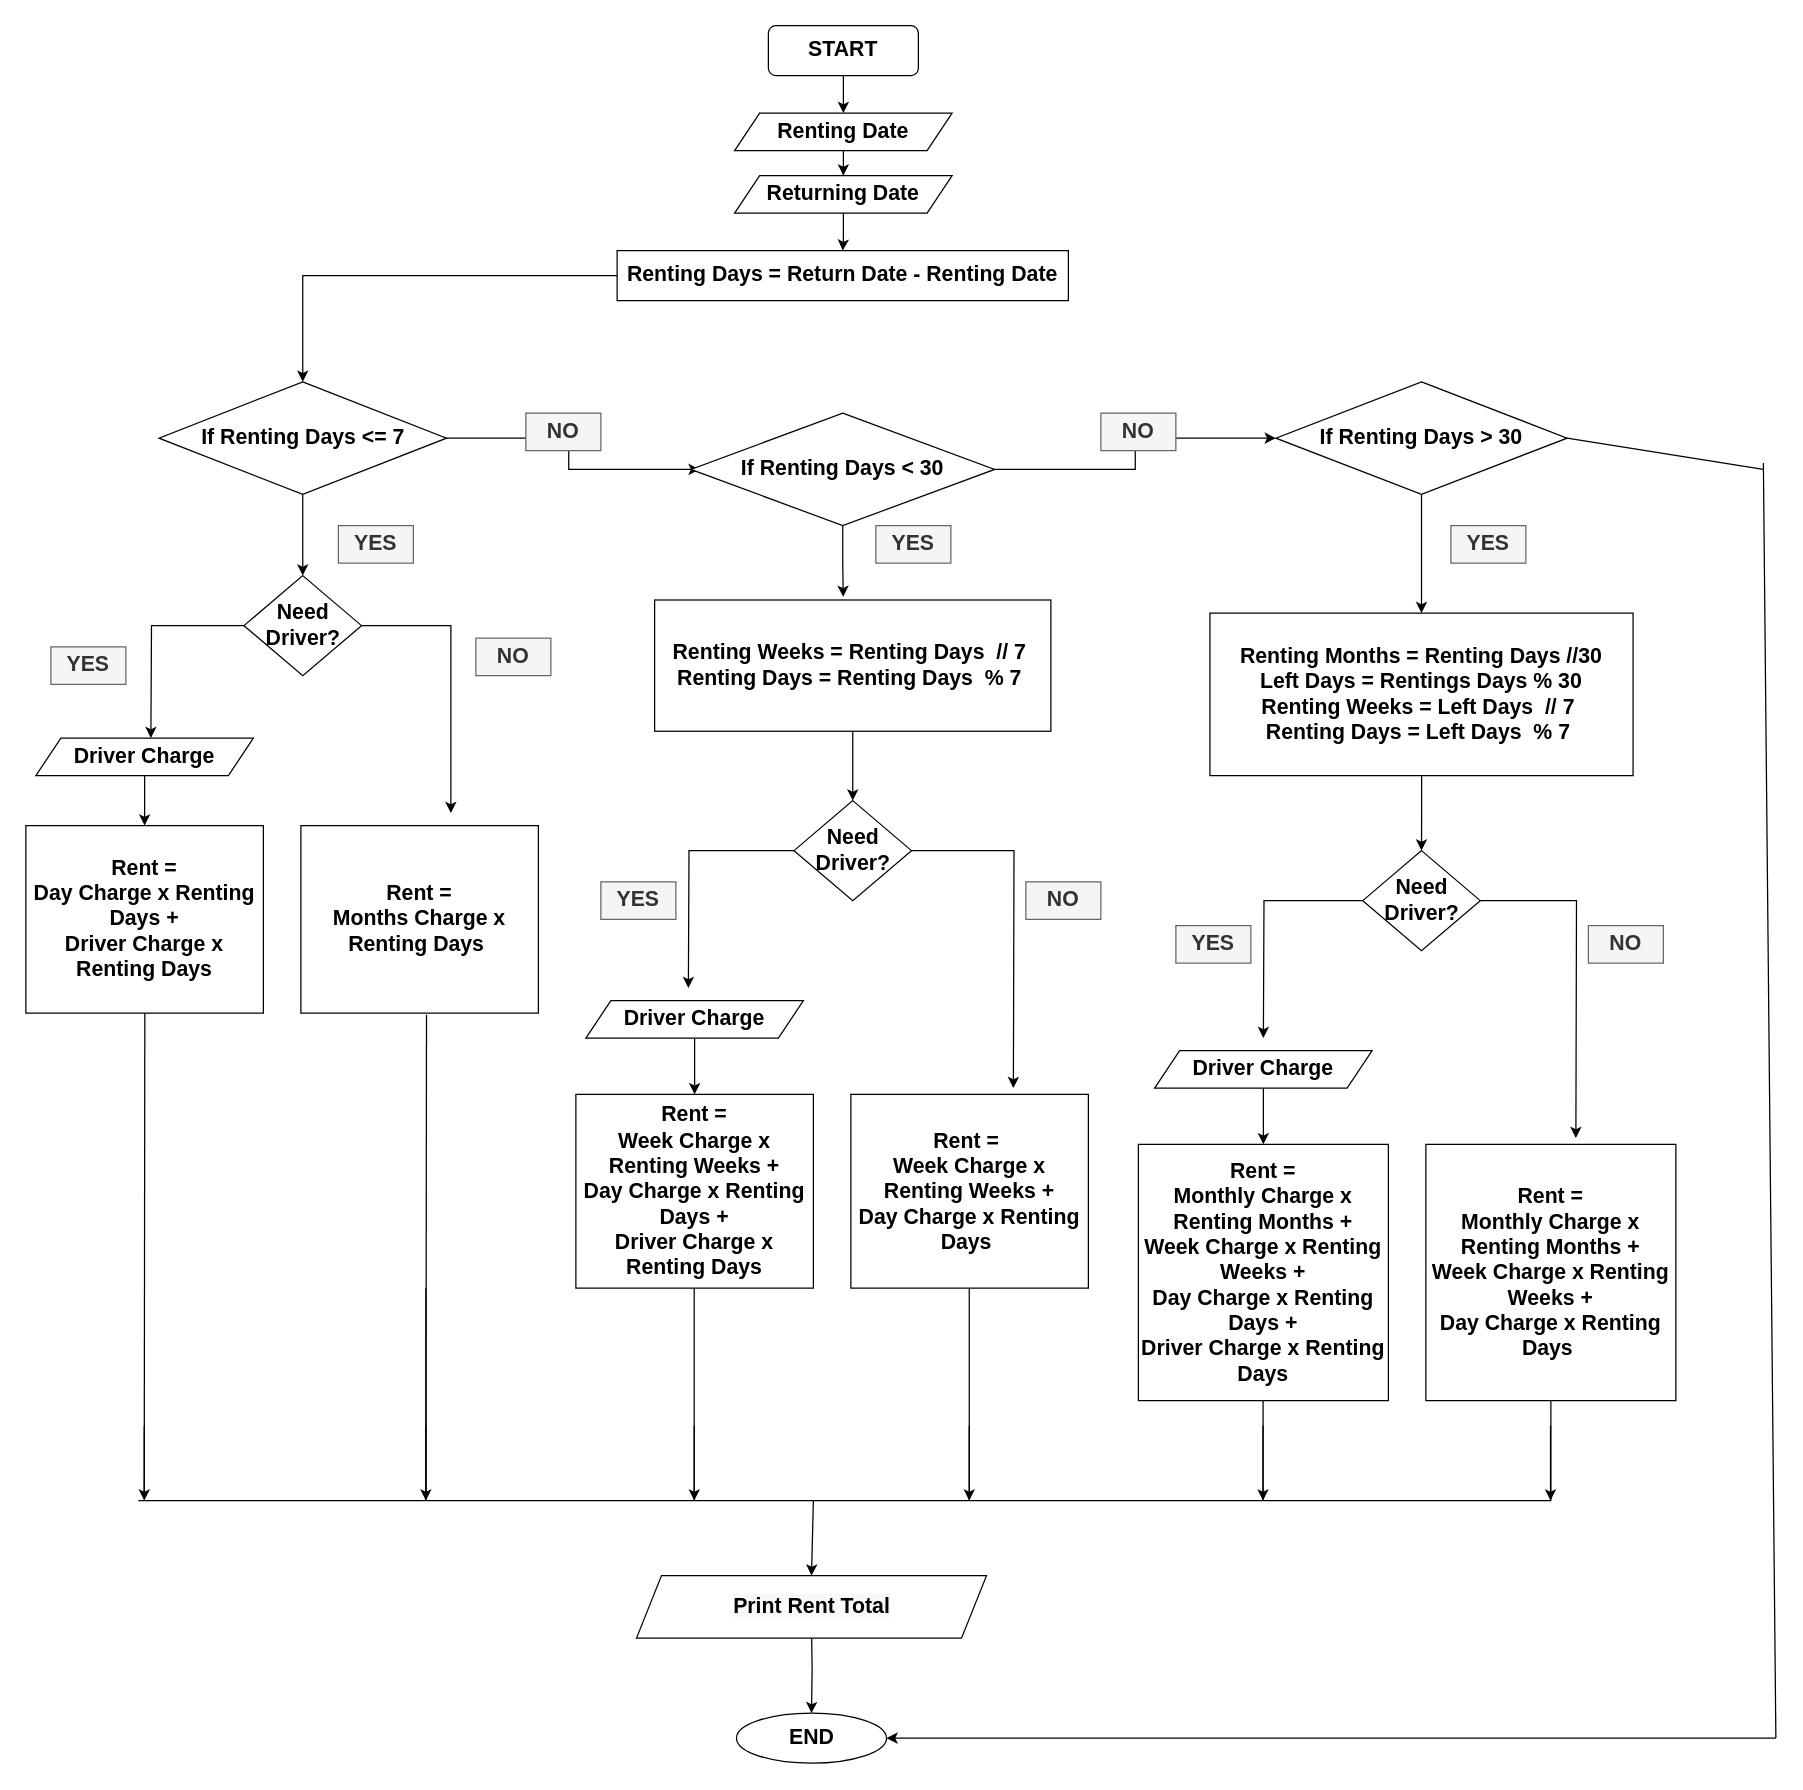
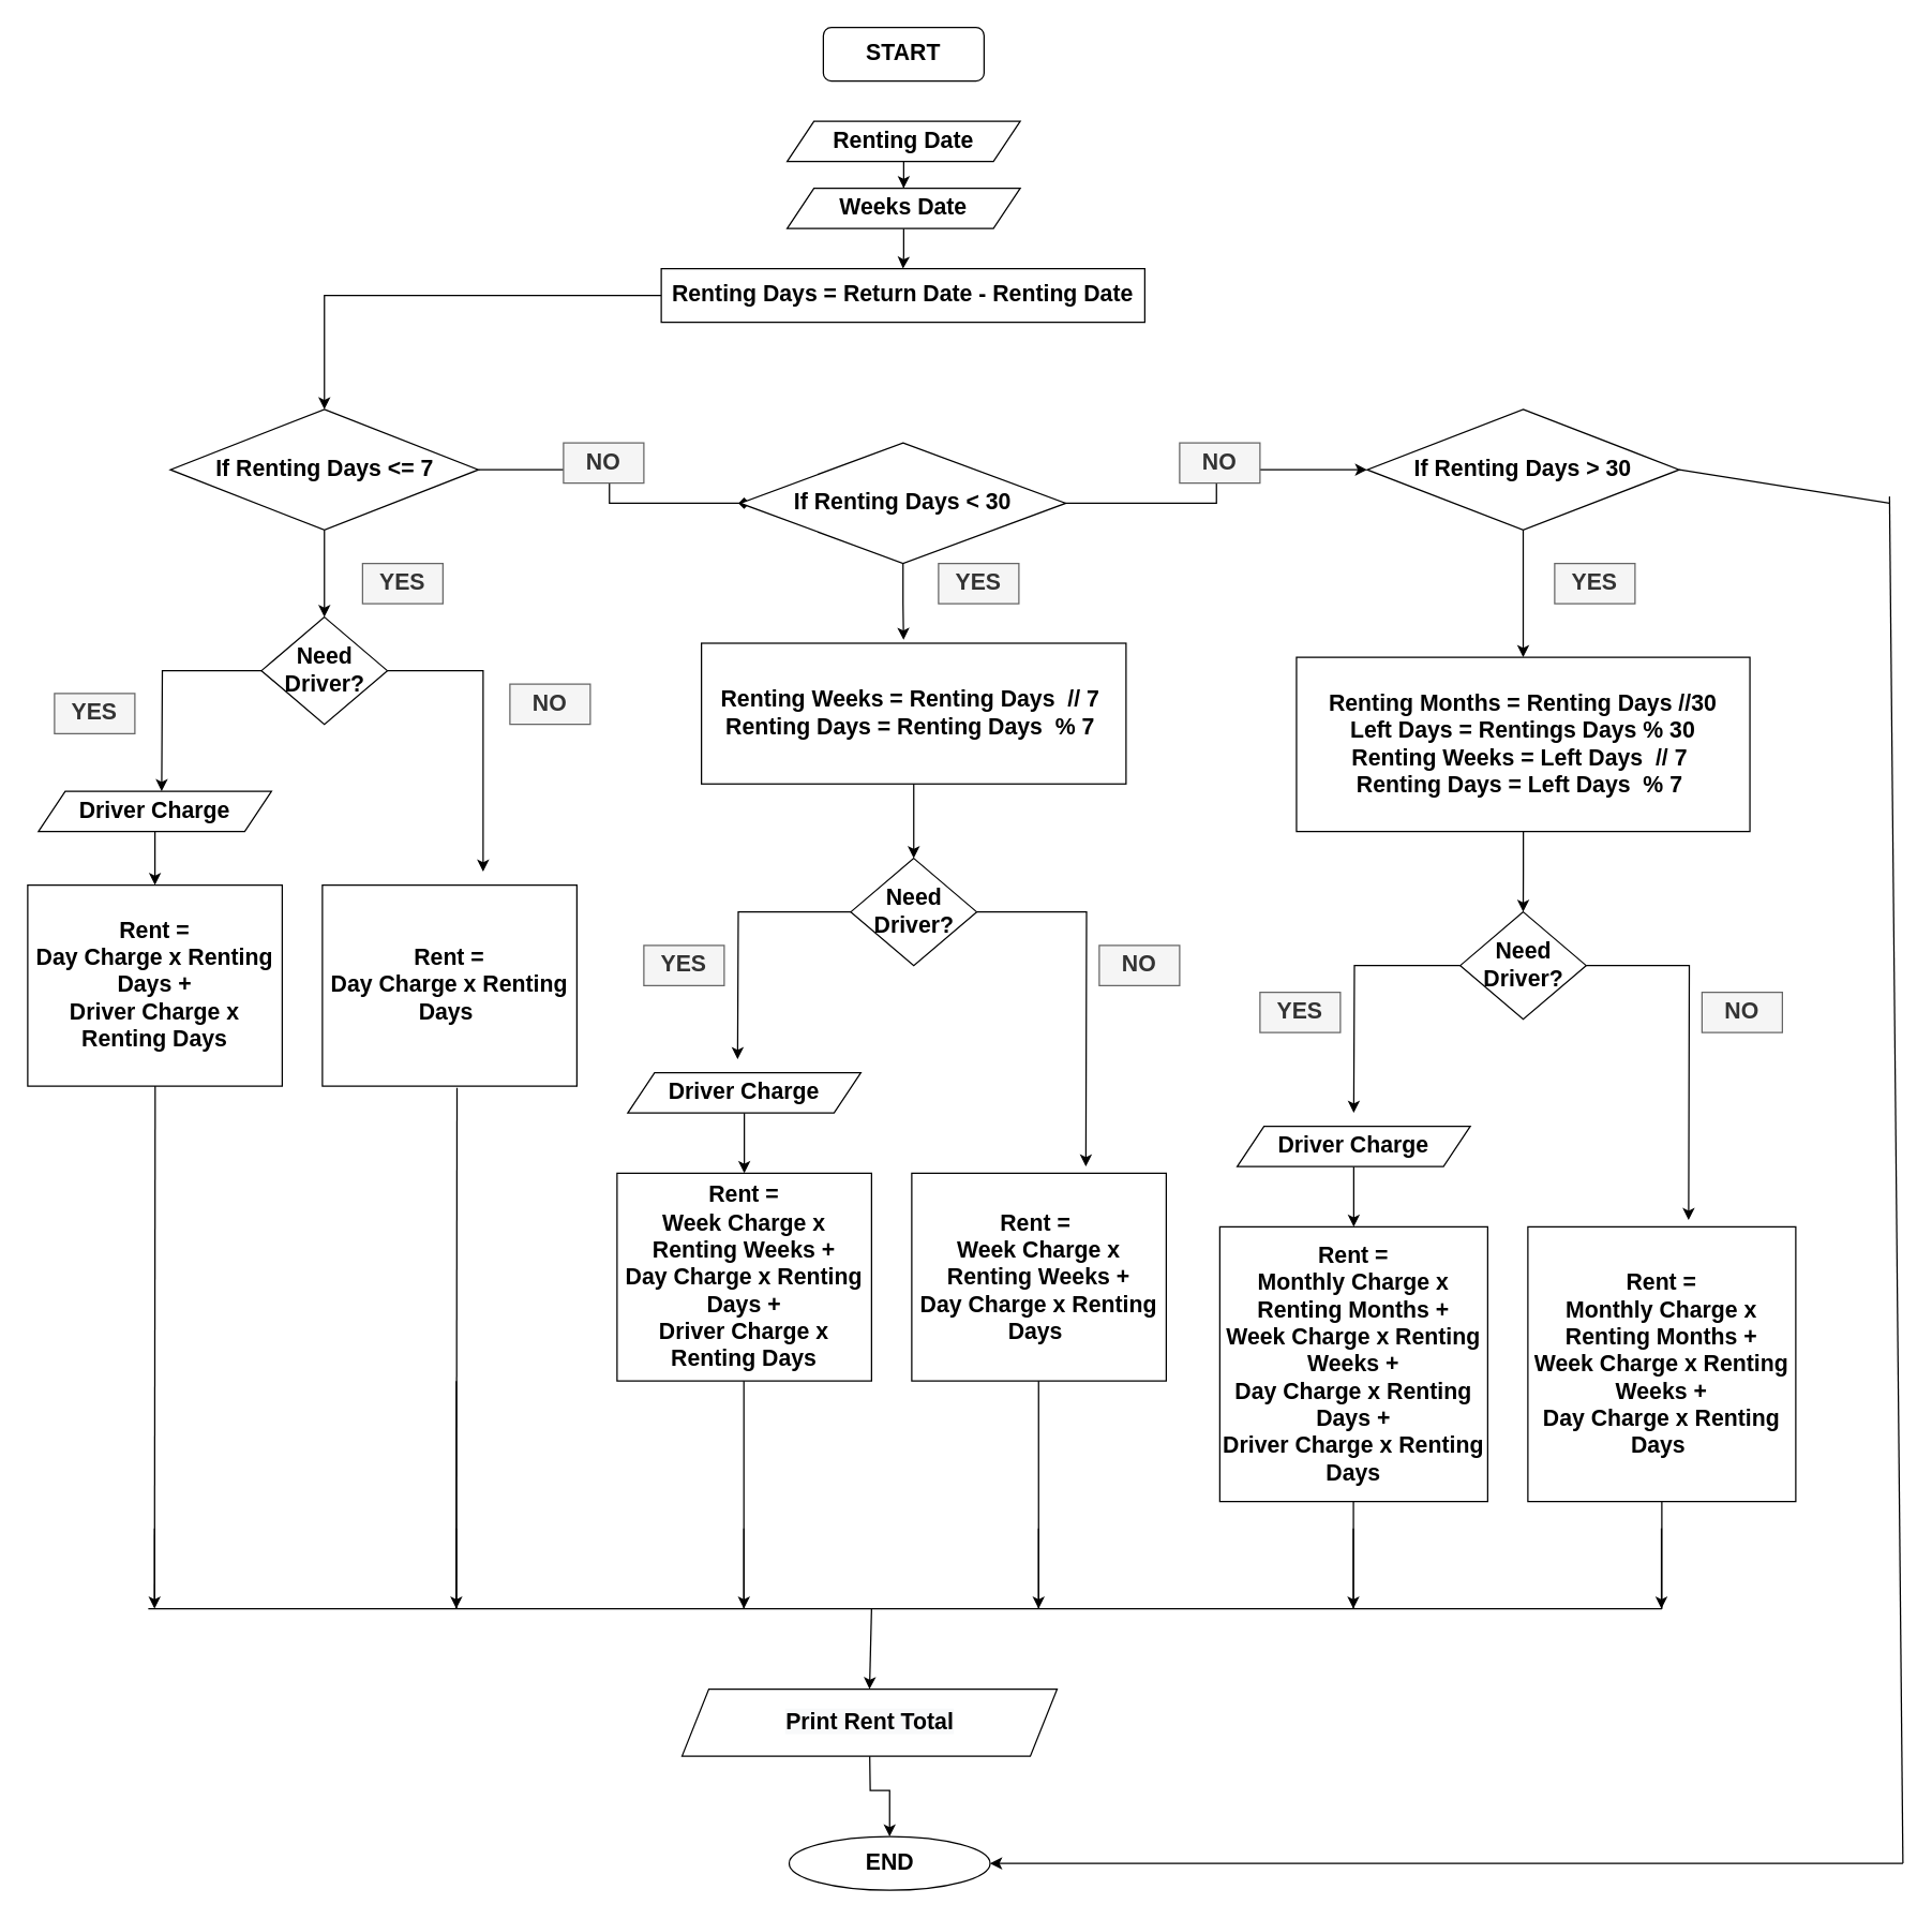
- <mxCell id="2" style="edgeStyle=orthogonalEdgeStyle;rounded=0;orthogonalLoop=1;jettySize=auto;html=1;entryX=0.5;entryY=0;entryDx=0;entryDy=0;fontSize=17;" parent="1" source="3" target="5" edge="1"><mxGeometry relative="1" as="geometry" /></mxCell>
- <mxCell id="7" value="Returning Date" style="shape=parallelogram;perimeter=parallelogramPerimeter;whiteSpace=wrap;html=1;fixedSize=1;fontStyle=1;fontSize=17;" parent="1" vertex="1"><mxGeometry x="587" y="140" width="174" height="30" as="geometry" /></mxCell>
+ <mxCell id="7" value="Weeks Date" style="shape=parallelogram;perimeter=parallelogramPerimeter;whiteSpace=wrap;html=1;fixedSize=1;fontStyle=1;fontSize=17;" parent="1" vertex="1"><mxGeometry x="587" y="140" width="174" height="30" as="geometry" /></mxCell>
- <mxCell id="16" style="edgeStyle=orthogonalEdgeStyle;rounded=0;orthogonalLoop=1;jettySize=auto;html=1;entryX=0.029;entryY=0.5;entryDx=0;entryDy=0;entryPerimeter=0;fontSize=17;" parent="1" source="17" target="25" edge="1"><mxGeometry relative="1" as="geometry" /></mxCell>
+ <mxCell id="16" style="edgeStyle=orthogonalEdgeStyle;rounded=0;orthogonalLoop=1;jettySize=auto;html=1;entryX=0.029;entryY=0.5;entryDx=0;entryDy=0;entryPerimeter=0;fontSize=17;endArrow=diamond;" parent="1" source="17" target="25" edge="1"><mxGeometry relative="1" as="geometry" /></mxCell>
- <mxCell id="19" value="Rent = &lt;br style=&quot;font-size: 17px;&quot;&gt;Months Charge x Renting Days&amp;nbsp;" style="rounded=0;whiteSpace=wrap;html=1;fontStyle=1;fontSize=17;" parent="1" vertex="1"><mxGeometry x="240" y="660" width="190" height="150" as="geometry" /></mxCell>
+ <mxCell id="19" value="Rent = &lt;br style=&quot;font-size: 17px;&quot;&gt;Day Charge x Renting Days&amp;nbsp;" style="rounded=0;whiteSpace=wrap;html=1;fontStyle=1;fontSize=17;" parent="1" vertex="1"><mxGeometry x="240" y="660" width="190" height="150" as="geometry" /></mxCell>
- <mxCell id="44" value="END" style="ellipse;whiteSpace=wrap;html=1;fontStyle=1;fontSize=17;" parent="1" vertex="1"><mxGeometry x="588.5" y="1370" width="120" height="40" as="geometry" /></mxCell>
+ <mxCell id="44" value="END" style="ellipse;whiteSpace=wrap;html=1;fontStyle=1;fontSize=17;" parent="1" vertex="1"><mxGeometry x="588.5" y="1370" width="150" height="40" as="geometry" /></mxCell>
